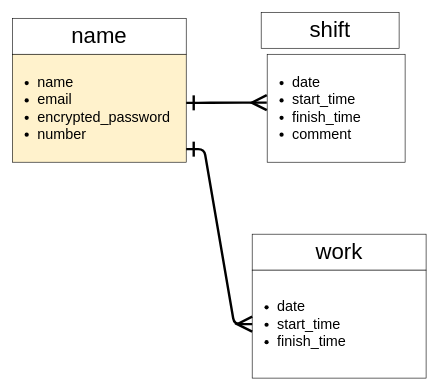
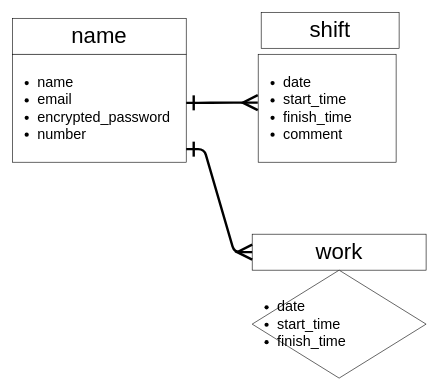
- <mxCell id="3" value="&lt;div&gt;&lt;ul&gt;&lt;li&gt;name&lt;/li&gt;&lt;li&gt;email&lt;/li&gt;&lt;li&gt;encrypted_password&lt;/li&gt;&lt;li&gt;number&lt;/li&gt;&lt;/ul&gt;&lt;/div&gt;" style="whiteSpace=wrap;html=1;fontSize=24;align=left;fillColor=#fff2cc;" parent="1" vertex="1"><mxGeometry x="20" y="90" width="290" height="180" as="geometry" /></mxCell>
+ <mxCell id="3" value="&lt;div&gt;&lt;ul&gt;&lt;li&gt;name&lt;/li&gt;&lt;li&gt;email&lt;/li&gt;&lt;li&gt;encrypted_password&lt;/li&gt;&lt;li&gt;number&lt;/li&gt;&lt;/ul&gt;&lt;/div&gt;" style="whiteSpace=wrap;html=1;fontSize=24;align=left;" parent="1" vertex="1"><mxGeometry x="20" y="90" width="290" height="180" as="geometry" /></mxCell>
- <mxCell id="5" value="&lt;ul style=&quot;font-size: 24px&quot;&gt;&lt;li&gt;date&lt;/li&gt;&lt;li&gt;start_time&lt;/li&gt;&lt;li&gt;finish_time&lt;/li&gt;&lt;li&gt;comment&lt;/li&gt;&lt;/ul&gt;" style="whiteSpace=wrap;html=1;fontSize=37;align=left;" parent="1" vertex="1"><mxGeometry x="445" y="90" width="230" height="180" as="geometry" /></mxCell>
+ <mxCell id="5" value="&lt;ul style=&quot;font-size: 24px&quot;&gt;&lt;li&gt;date&lt;/li&gt;&lt;li&gt;start_time&lt;/li&gt;&lt;li&gt;finish_time&lt;/li&gt;&lt;li&gt;comment&lt;/li&gt;&lt;/ul&gt;" style="whiteSpace=wrap;html=1;fontSize=37;align=left;" parent="1" vertex="1"><mxGeometry x="430" y="90" width="230" height="180" as="geometry" /></mxCell>
- <mxCell id="9" value="" style="edgeStyle=entityRelationEdgeStyle;fontSize=12;html=1;endArrow=ERmany;endFill=0;endSize=20;startArrow=ERone;startFill=0;startSize=20;strokeWidth=4;entryX=0;entryY=0.5;entryDx=0;entryDy=0;exitX=1;exitY=0.879;exitDx=0;exitDy=0;exitPerimeter=0;" edge="1" parent="1" source="3" target="8"><mxGeometry width="100" height="100" relative="1" as="geometry"><mxPoint x="320" y="250" as="sourcePoint" /><mxPoint x="380" y="540" as="targetPoint" /></mxGeometry></mxCell>
+ <mxCell id="9" value="" style="edgeStyle=entityRelationEdgeStyle;fontSize=12;html=1;endArrow=ERmany;endFill=0;endSize=20;startArrow=ERone;startFill=0;startSize=20;strokeWidth=4;exitX=1;exitY=0.879;exitDx=0;exitDy=0;exitPerimeter=0;" edge="1" parent="1" source="3" target="7"><mxGeometry width="100" height="100" relative="1" as="geometry"><mxPoint x="320" y="250" as="sourcePoint" /><mxPoint x="380" y="540" as="targetPoint" /></mxGeometry></mxCell>
- <mxCell id="8" value="&lt;ul&gt;&lt;li&gt;date&lt;/li&gt;&lt;li&gt;start_time&lt;/li&gt;&lt;li&gt;finish_time&lt;/li&gt;&lt;/ul&gt;" style="whiteSpace=wrap;html=1;fontSize=24;align=left;" vertex="1" parent="1"><mxGeometry x="420" y="450" width="290" height="180" as="geometry" /></mxCell>
+ <mxCell id="8" value="&lt;ul&gt;&lt;li&gt;date&lt;/li&gt;&lt;li&gt;start_time&lt;/li&gt;&lt;li&gt;finish_time&lt;/li&gt;&lt;/ul&gt;" style="rhombus;whiteSpace=wrap;html=1;fontSize=24;align=left;" vertex="1" parent="1"><mxGeometry x="420" y="450" width="290" height="180" as="geometry" /></mxCell>
